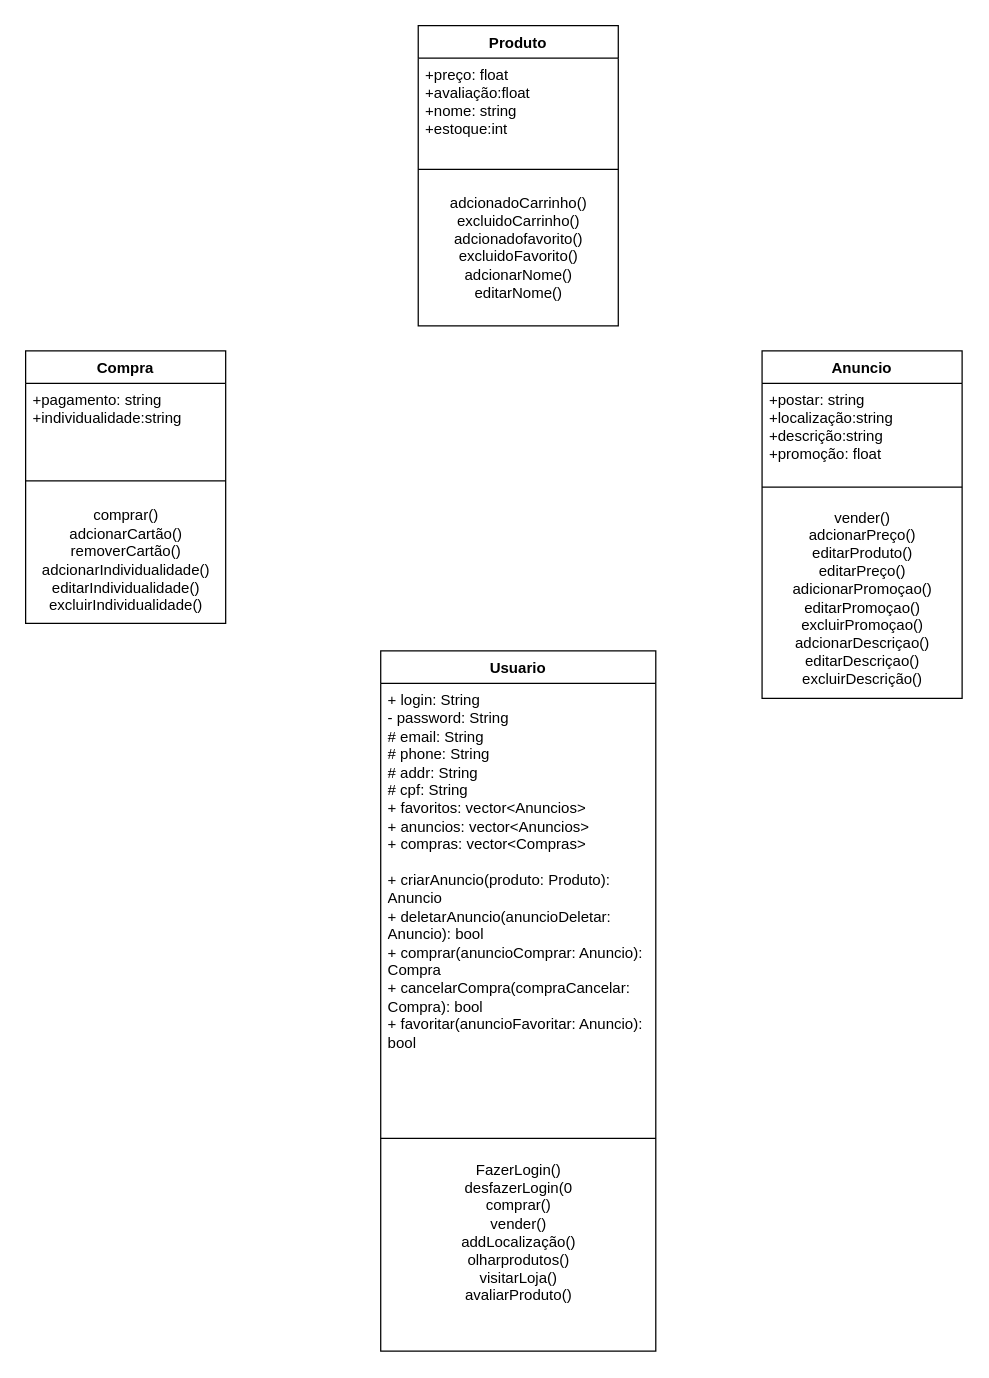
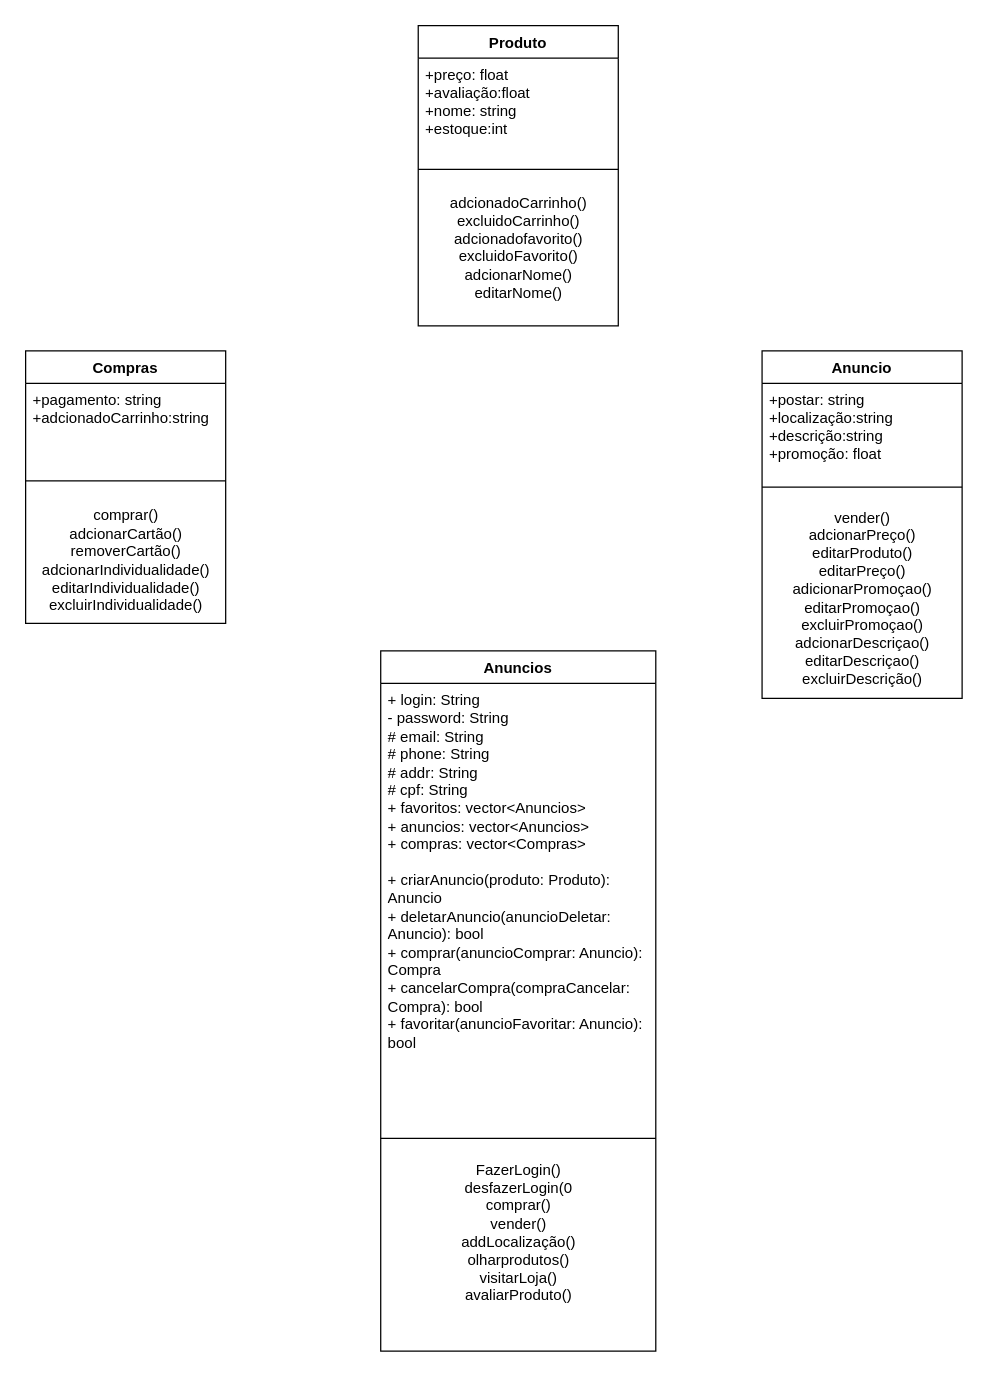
- <mxCell id="11" value="Compra" style="swimlane;fontStyle=1;align=center;verticalAlign=top;childLayout=stackLayout;horizontal=1;startSize=26;horizontalStack=0;resizeParent=1;resizeParentMax=0;resizeLast=0;collapsible=1;marginBottom=0;whiteSpace=wrap;html=1;" vertex="1" parent="1"><mxGeometry x="20" y="280" width="160" height="218" as="geometry" /></mxCell>
+ <mxCell id="11" value="Compras" style="swimlane;fontStyle=1;align=center;verticalAlign=top;childLayout=stackLayout;horizontal=1;startSize=26;horizontalStack=0;resizeParent=1;resizeParentMax=0;resizeLast=0;collapsible=1;marginBottom=0;whiteSpace=wrap;html=1;" vertex="1" parent="1"><mxGeometry x="20" y="280" width="160" height="218" as="geometry" /></mxCell>
- <mxCell id="12" value="+pagamento: string&lt;div&gt;+individualidade:string&lt;/div&gt;" style="text;strokeColor=none;fillColor=none;align=left;verticalAlign=top;spacingLeft=4;spacingRight=4;overflow=hidden;rotatable=0;points=[[0,0.5],[1,0.5]];portConstraint=eastwest;whiteSpace=wrap;html=1;" vertex="1" parent="11"><mxGeometry y="26" width="160" height="64" as="geometry" /></mxCell>
+ <mxCell id="12" value="+pagamento: string&lt;div&gt;+adcionadoCarrinho:string&lt;/div&gt;" style="text;strokeColor=none;fillColor=none;align=left;verticalAlign=top;spacingLeft=4;spacingRight=4;overflow=hidden;rotatable=0;points=[[0,0.5],[1,0.5]];portConstraint=eastwest;whiteSpace=wrap;html=1;" vertex="1" parent="11"><mxGeometry y="26" width="160" height="64" as="geometry" /></mxCell>
- <mxCell id="2" value="Usuario" style="swimlane;fontStyle=1;align=center;verticalAlign=top;childLayout=stackLayout;horizontal=1;startSize=26;horizontalStack=0;resizeParent=1;resizeParentMax=0;resizeLast=0;collapsible=1;marginBottom=0;whiteSpace=wrap;html=1;" vertex="1" parent="1"><mxGeometry x="304" y="520" width="220" height="560" as="geometry" /></mxCell>
+ <mxCell id="2" value="Anuncios" style="swimlane;fontStyle=1;align=center;verticalAlign=top;childLayout=stackLayout;horizontal=1;startSize=26;horizontalStack=0;resizeParent=1;resizeParentMax=0;resizeLast=0;collapsible=1;marginBottom=0;whiteSpace=wrap;html=1;" vertex="1" parent="1"><mxGeometry x="304" y="520" width="220" height="560" as="geometry" /></mxCell>
